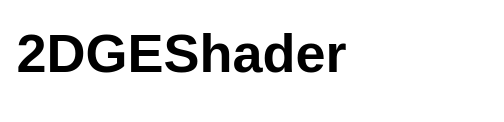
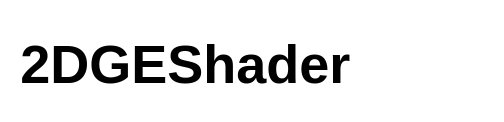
- <mxCell id="2" value="&lt;h1 style=&quot;margin-top: 0px;&quot;&gt;&lt;font style=&quot;font-size: 72px;&quot;&gt;2DGEShader&lt;/font&gt;&lt;/h1&gt;" style="text;html=1;whiteSpace=wrap;overflow=hidden;rounded=0;" vertex="1" parent="1"><mxGeometry x="20" y="20" width="630" height="120" as="geometry" /></mxCell>
+ <mxCell id="2" value="&lt;h1 style=&quot;margin-top: 0px;&quot;&gt;&lt;font style=&quot;font-size: 72px;&quot;&gt;2DGEShader&lt;/font&gt;&lt;/h1&gt;" style="text;html=1;whiteSpace=wrap;overflow=hidden;rounded=0;" vertex="1" parent="1"><mxGeometry x="25" y="35" width="630" height="120" as="geometry" /></mxCell>
